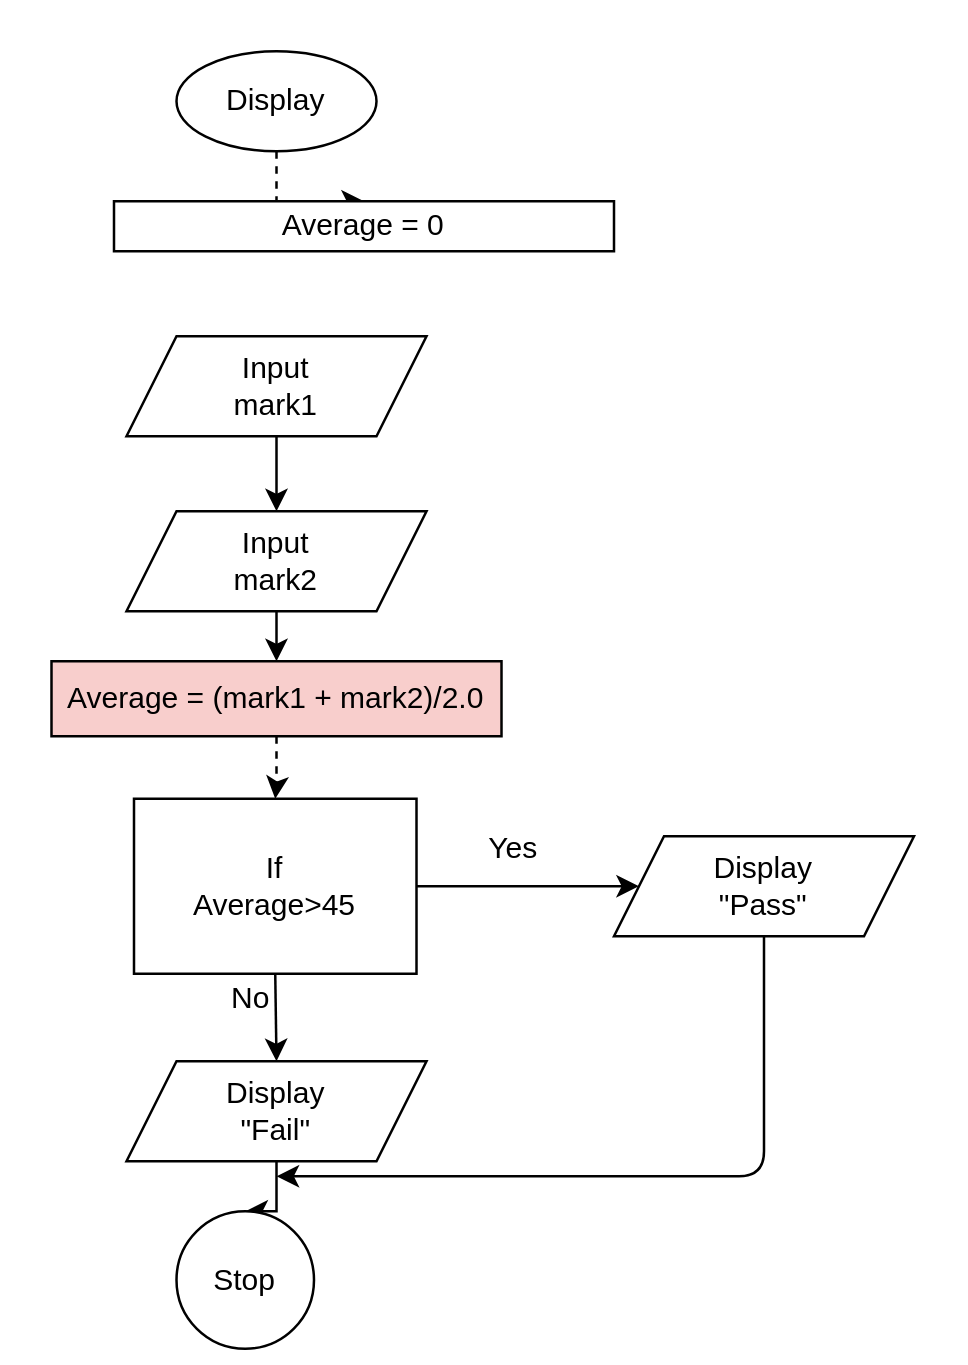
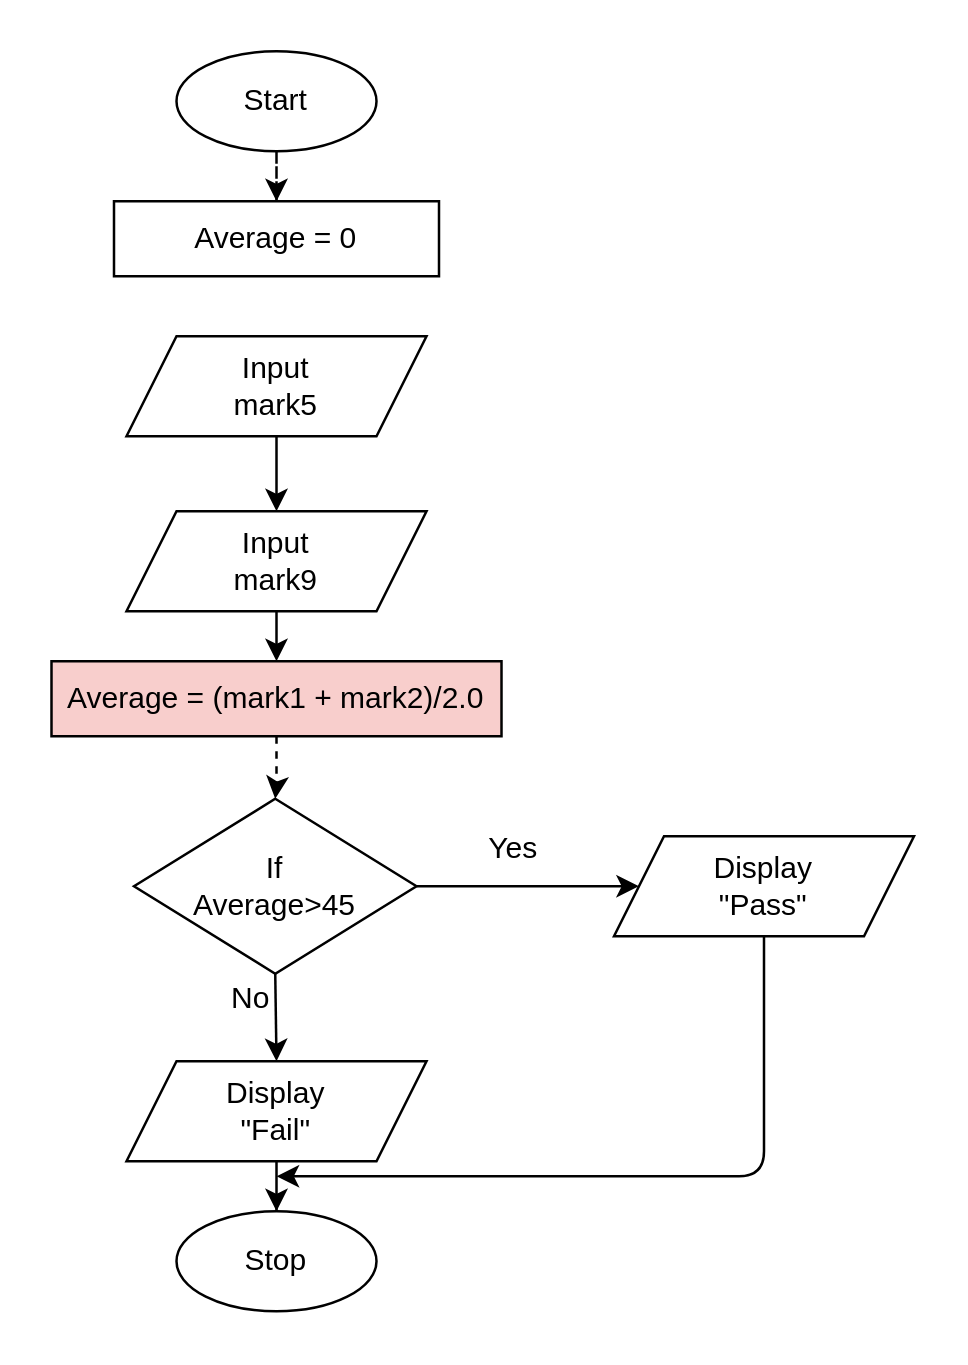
- <mxCell id="3" value="Display" style="ellipse;whiteSpace=wrap;html=1;" parent="1" vertex="1"><mxGeometry x="70" y="20" width="80" height="40" as="geometry" /></mxCell>
+ <mxCell id="3" value="Start" style="ellipse;whiteSpace=wrap;html=1;" parent="1" vertex="1"><mxGeometry x="70" y="20" width="80" height="40" as="geometry" /></mxCell>
- <mxCell id="7" value="Average = 0" style="rounded=0;whiteSpace=wrap;html=1;" parent="1" vertex="1"><mxGeometry x="45" y="80" width="200" height="20" as="geometry" /></mxCell>
+ <mxCell id="7" value="Average = 0" style="rounded=0;whiteSpace=wrap;html=1;" parent="1" vertex="1"><mxGeometry x="45" y="80" width="130" height="30" as="geometry" /></mxCell>
- <mxCell id="5" value="Input&lt;br&gt;mark1" style="shape=parallelogram;perimeter=parallelogramPerimeter;whiteSpace=wrap;html=1;fixedSize=1;" parent="1" vertex="1"><mxGeometry x="50" y="134" width="120" height="40" as="geometry" /></mxCell>
+ <mxCell id="5" value="Input&lt;br&gt;mark5" style="shape=parallelogram;perimeter=parallelogramPerimeter;whiteSpace=wrap;html=1;fixedSize=1;" parent="1" vertex="1"><mxGeometry x="50" y="134" width="120" height="40" as="geometry" /></mxCell>
- <mxCell id="6" value="Input&lt;br&gt;mark2" style="shape=parallelogram;perimeter=parallelogramPerimeter;whiteSpace=wrap;html=1;fixedSize=1;" parent="1" vertex="1"><mxGeometry x="50" y="204" width="120" height="40" as="geometry" /></mxCell>
+ <mxCell id="6" value="Input&lt;br&gt;mark9" style="shape=parallelogram;perimeter=parallelogramPerimeter;whiteSpace=wrap;html=1;fixedSize=1;" parent="1" vertex="1"><mxGeometry x="50" y="204" width="120" height="40" as="geometry" /></mxCell>
- <mxCell id="11" value="If&lt;br&gt;Average&amp;gt;45" style="whiteSpace=wrap;html=1;rounded=0;" parent="1" vertex="1"><mxGeometry x="53" y="319" width="113" height="70" as="geometry" /></mxCell>
+ <mxCell id="11" value="If&lt;br&gt;Average&amp;gt;45" style="rhombus;whiteSpace=wrap;html=1;" parent="1" vertex="1"><mxGeometry x="53" y="319" width="113" height="70" as="geometry" /></mxCell>
- <mxCell id="18" value="Stop" style="ellipse;whiteSpace=wrap;html=1;" parent="1" vertex="1"><mxGeometry x="70" y="484" width="55" height="55" as="geometry" /></mxCell>
+ <mxCell id="18" value="Stop" style="ellipse;whiteSpace=wrap;html=1;" parent="1" vertex="1"><mxGeometry x="70" y="484" width="80" height="40" as="geometry" /></mxCell>
